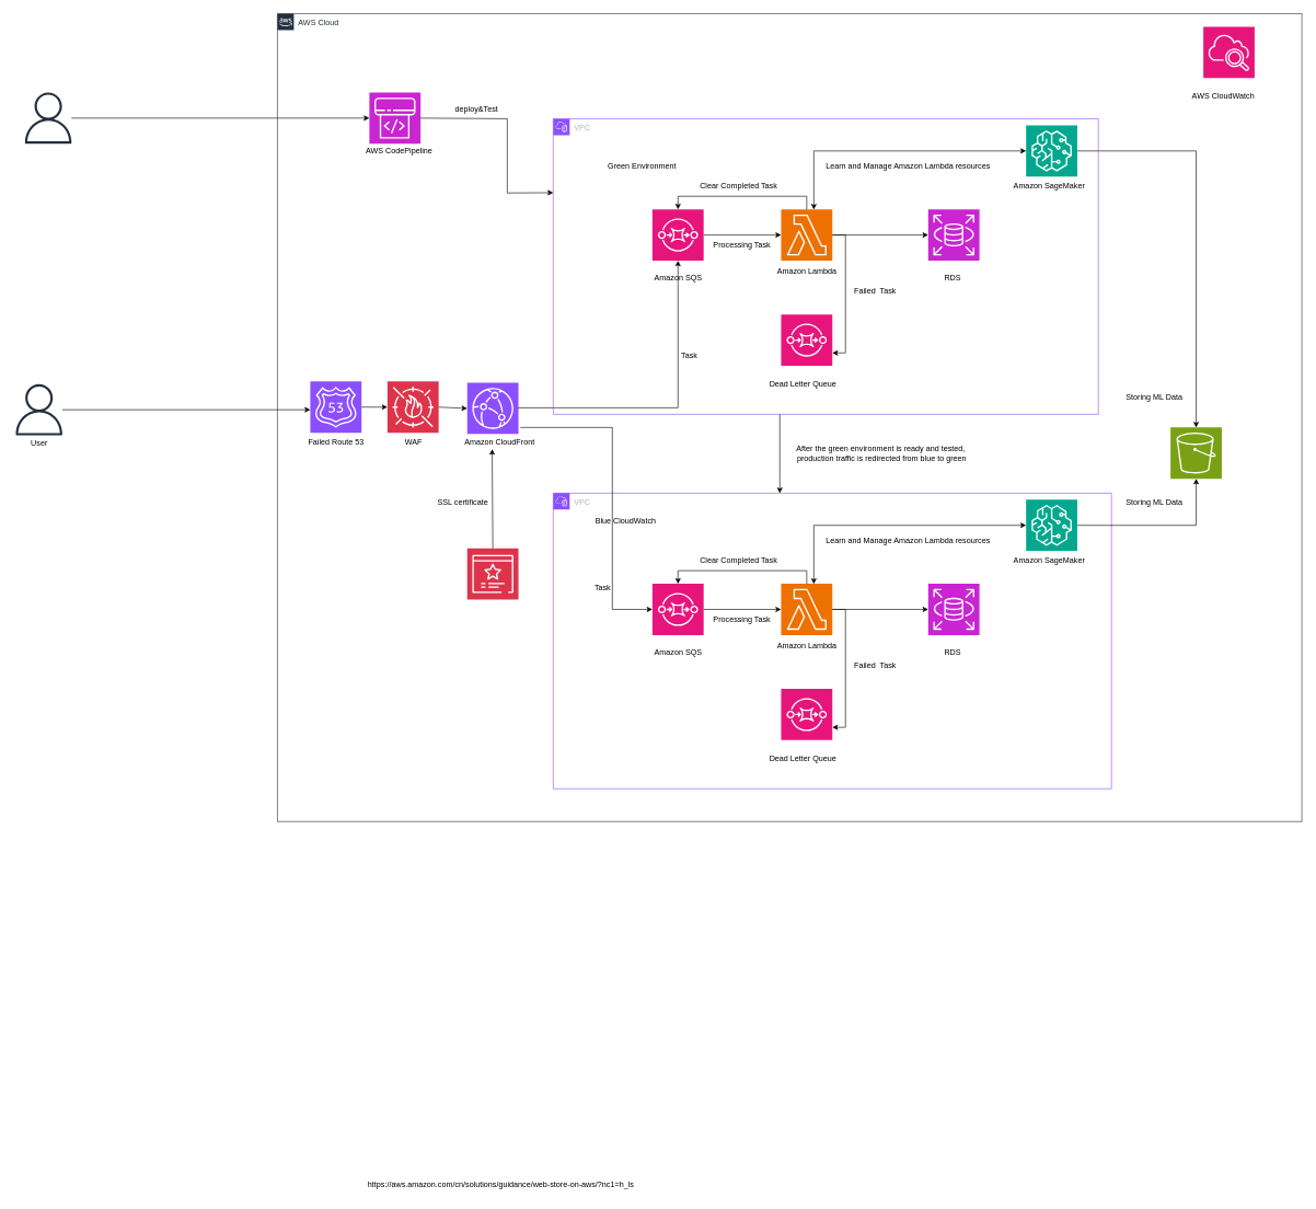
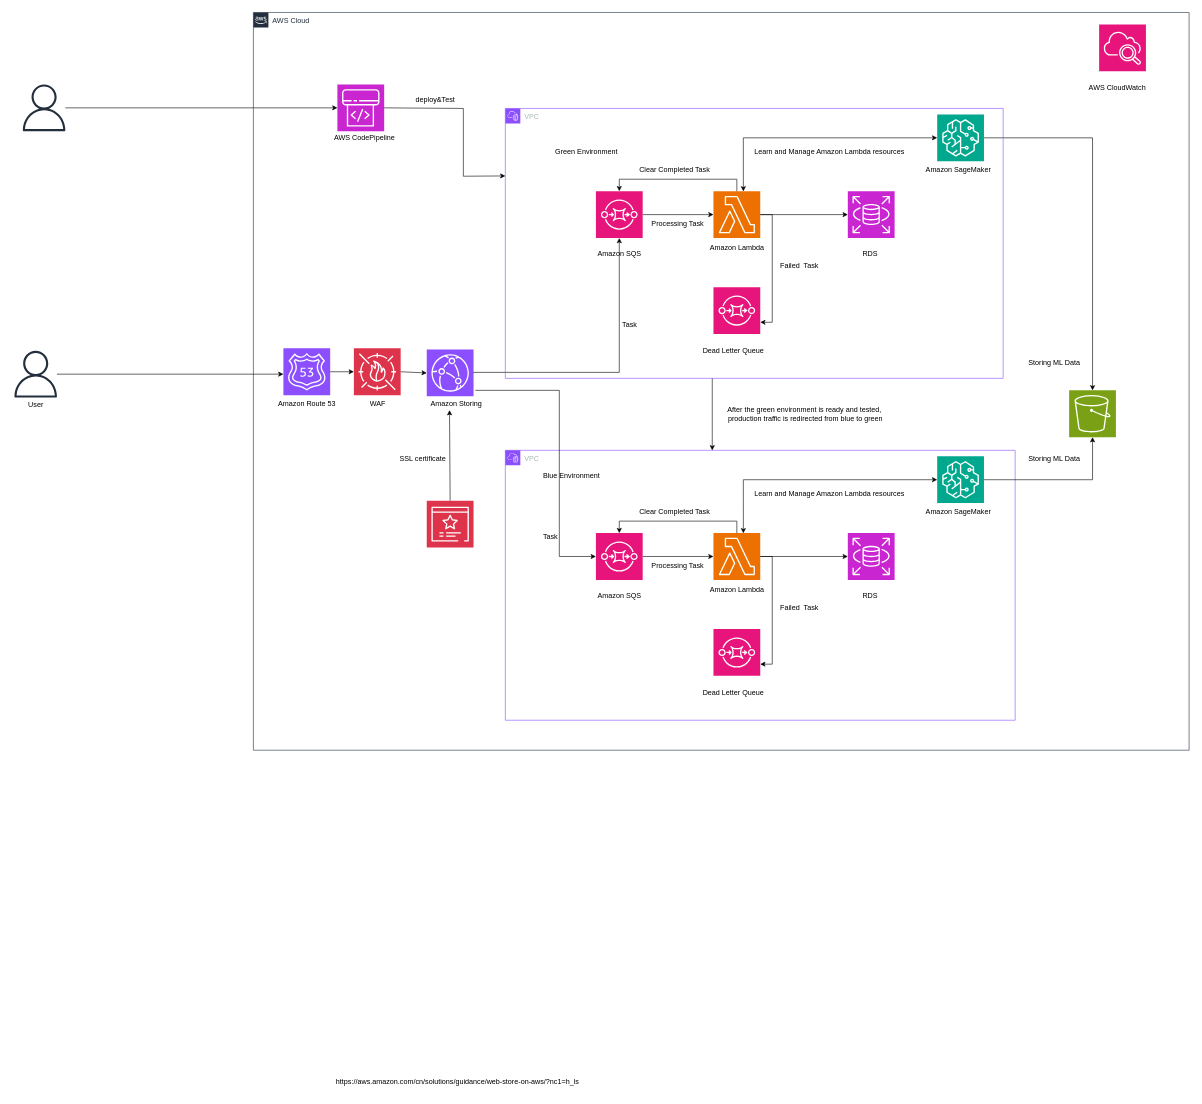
- <mxCell id="65" value="Failed Route 53" style="text;html=1;align=center;verticalAlign=middle;resizable=0;points=[];autosize=1;strokeColor=none;fillColor=none;" vertex="1" parent="4"><mxGeometry x="29" y="638" width="120" height="30" as="geometry" /></mxCell>
+ <mxCell id="65" value="Amazon Route 53" style="text;html=1;align=center;verticalAlign=middle;resizable=0;points=[];autosize=1;strokeColor=none;fillColor=none;" vertex="1" parent="4"><mxGeometry x="29" y="638" width="120" height="30" as="geometry" /></mxCell>
- <mxCell id="50" value="Amazon CloudFront" style="text;html=1;align=center;verticalAlign=middle;resizable=0;points=[];autosize=1;strokeColor=none;fillColor=none;" vertex="1" parent="4"><mxGeometry x="273" y="638" width="130" height="30" as="geometry" /></mxCell>
+ <mxCell id="50" value="Amazon Storing" style="text;html=1;align=center;verticalAlign=middle;resizable=0;points=[];autosize=1;strokeColor=none;fillColor=none;" vertex="1" parent="4"><mxGeometry x="273" y="638" width="130" height="30" as="geometry" /></mxCell>
- <mxCell id="28" value="Blue CloudWatch" style="text;html=1;align=center;verticalAlign=middle;resizable=0;points=[];autosize=1;strokeColor=none;fillColor=none;" vertex="1" parent="27"><mxGeometry x="50" y="28" width="120" height="30" as="geometry" /></mxCell>
+ <mxCell id="28" value="Blue Environment" style="text;html=1;align=center;verticalAlign=middle;resizable=0;points=[];autosize=1;strokeColor=none;fillColor=none;" vertex="1" parent="27"><mxGeometry x="50" y="28" width="120" height="30" as="geometry" /></mxCell>
